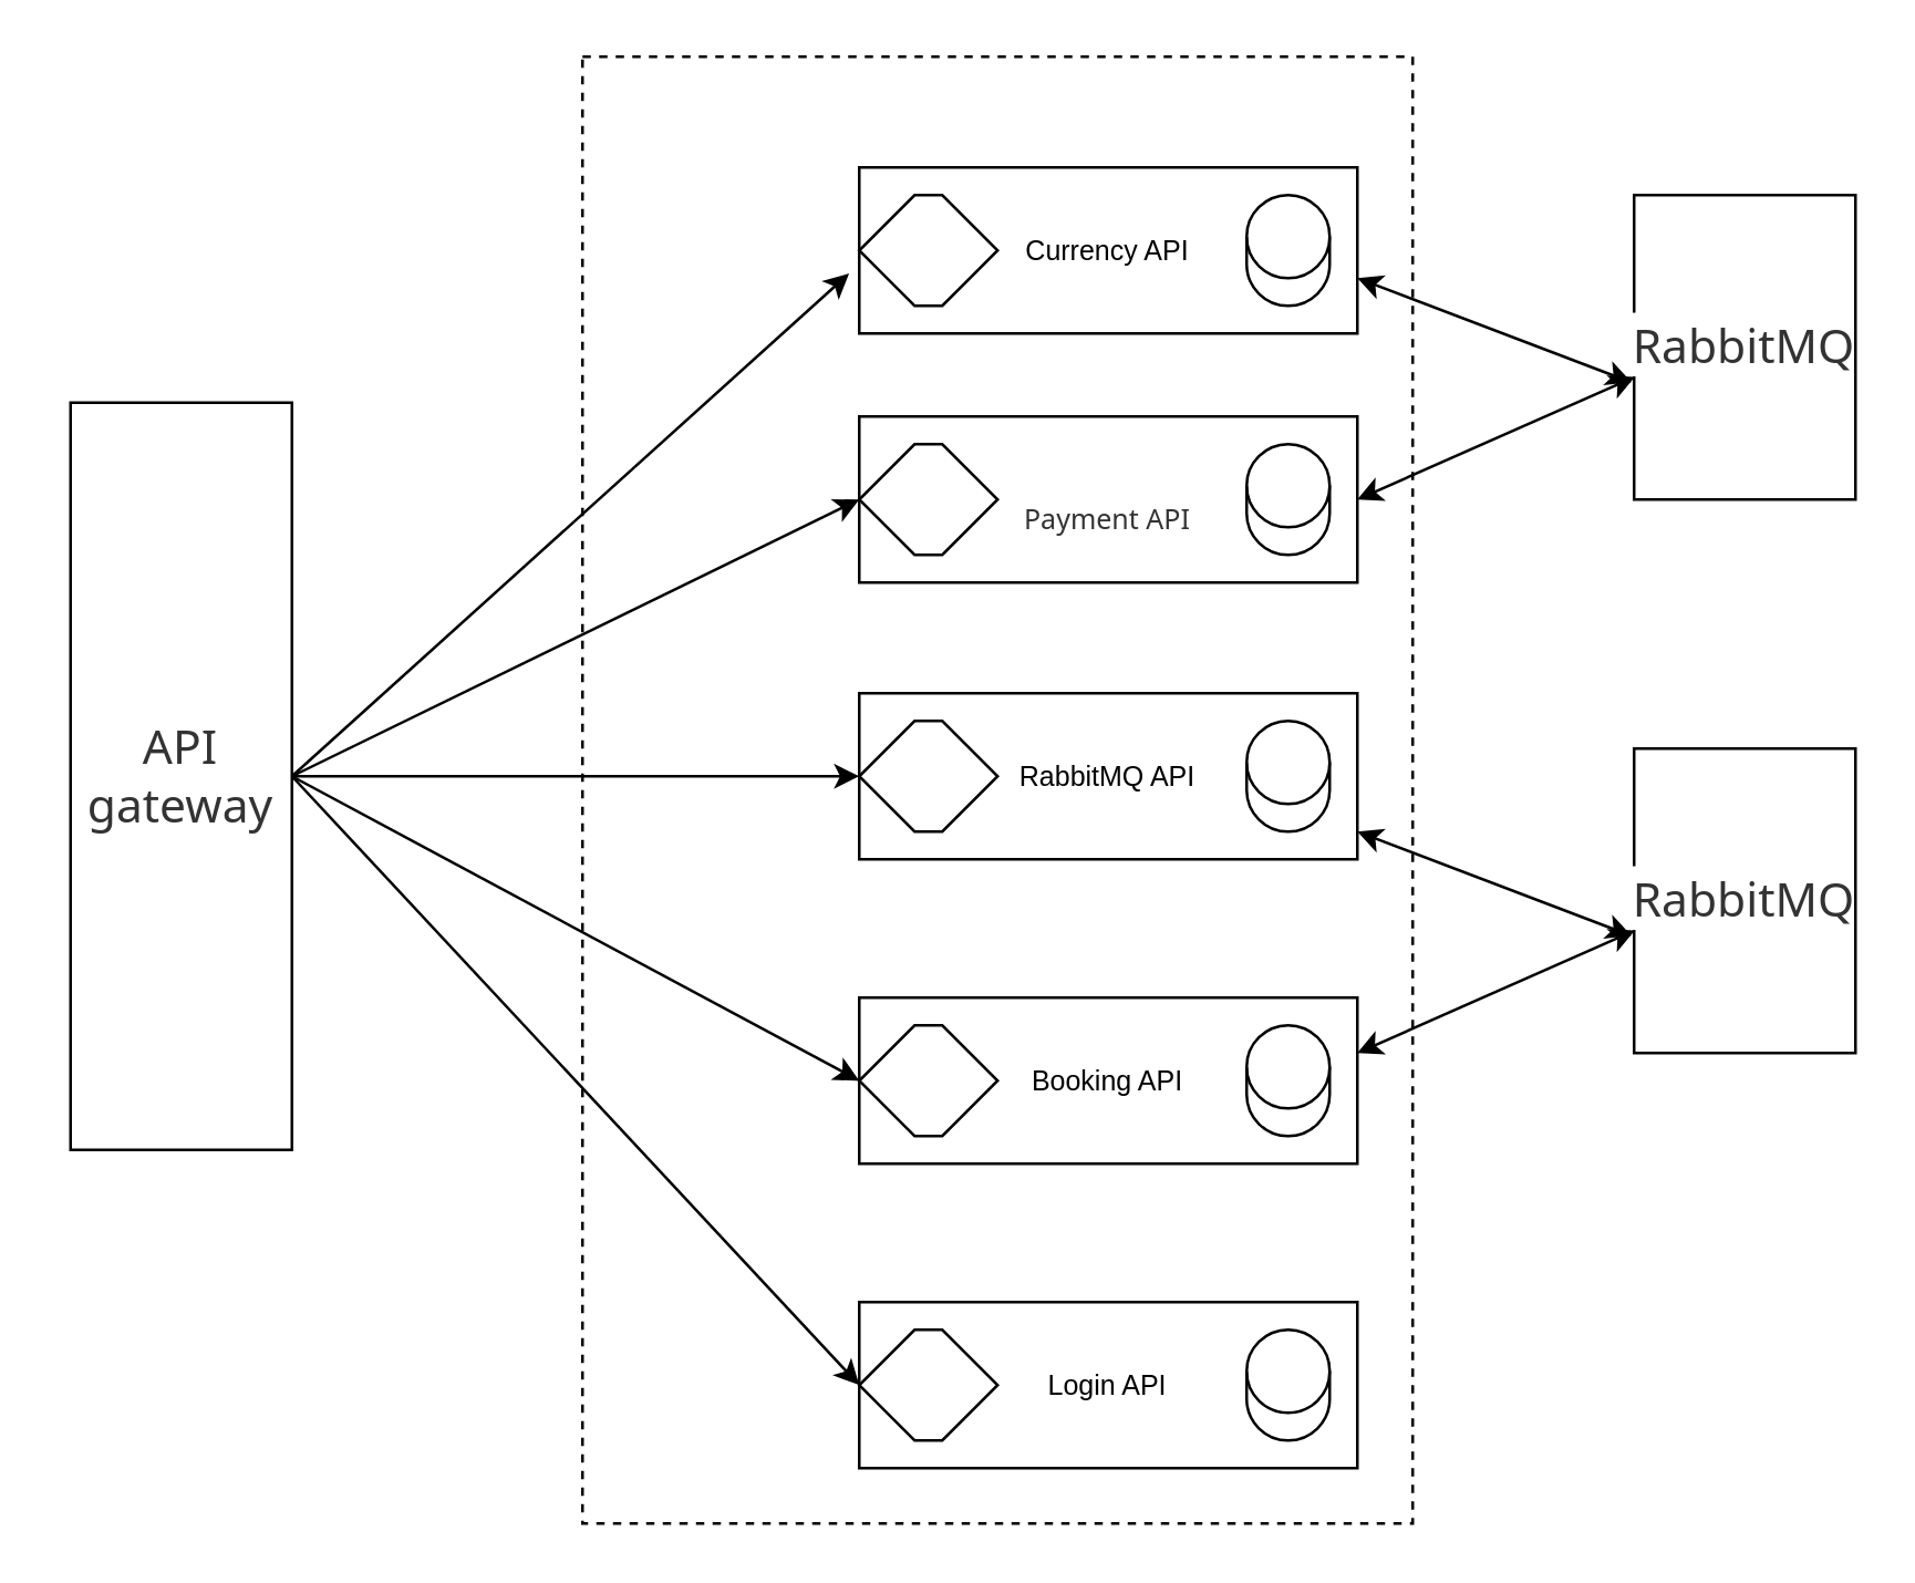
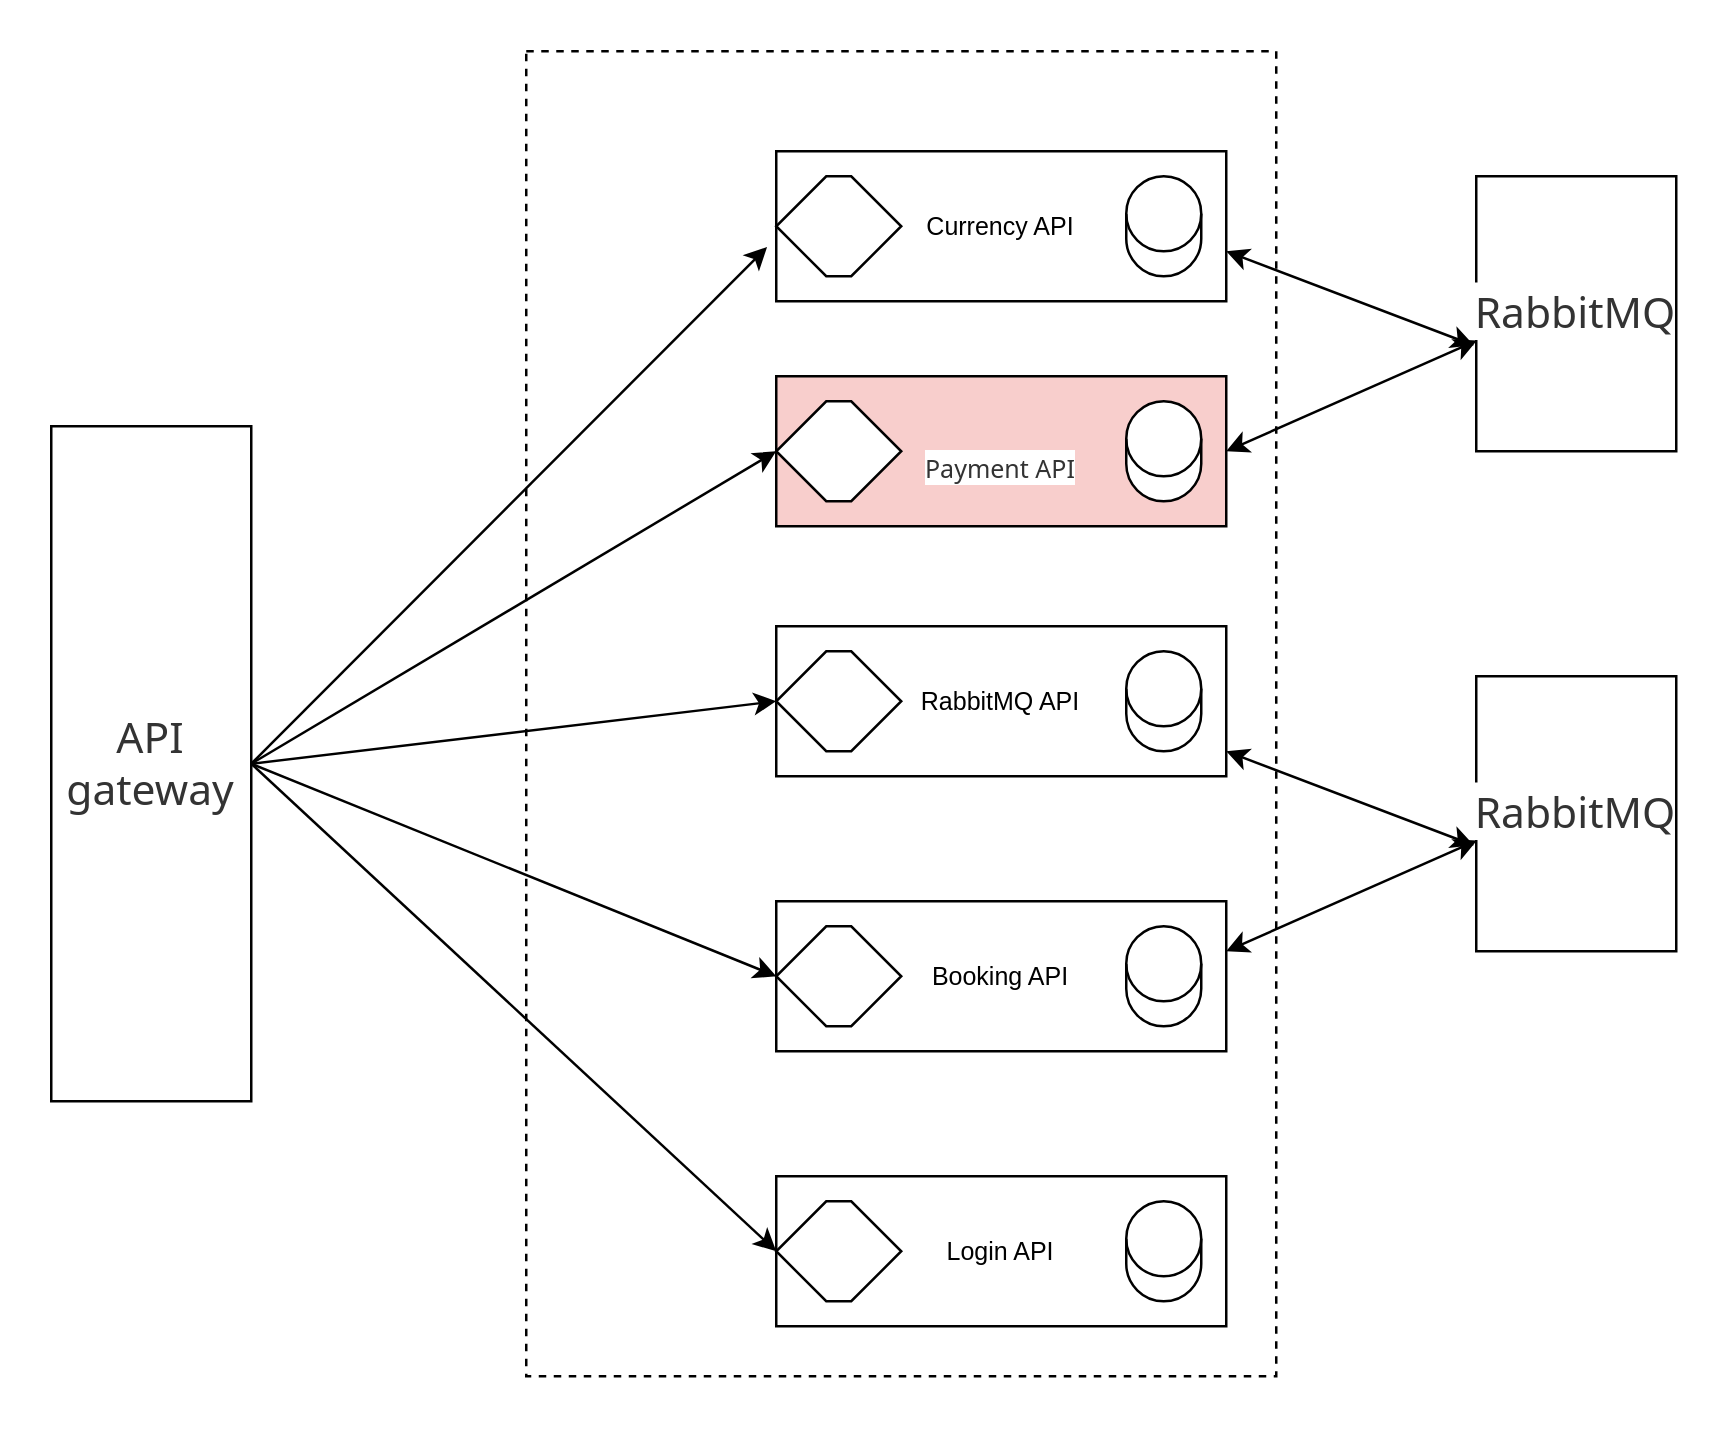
- <mxCell id="13" value="&lt;span style=&quot;background-color: rgb(255 , 255 , 255) ; color: rgb(51 , 51 , 51) ; font-family: &amp;#34;segoe ui&amp;#34; , &amp;#34;segoe wp&amp;#34; , &amp;#34;tahoma&amp;#34; , &amp;#34;arial&amp;#34; , sans-serif&quot;&gt;&lt;br&gt;Payment API&lt;/span&gt;" style="rounded=0;whiteSpace=wrap;html=1;fontSize=10;" parent="1" vertex="1"><mxGeometry x="310" y="150" width="180" height="60" as="geometry" /></mxCell>
+ <mxCell id="13" value="&lt;span style=&quot;background-color: rgb(255 , 255 , 255) ; color: rgb(51 , 51 , 51) ; font-family: &amp;#34;segoe ui&amp;#34; , &amp;#34;segoe wp&amp;#34; , &amp;#34;tahoma&amp;#34; , &amp;#34;arial&amp;#34; , sans-serif&quot;&gt;&lt;br&gt;Payment API&lt;/span&gt;" style="rounded=0;whiteSpace=wrap;html=1;fontSize=10;fillColor=#f8cecc;" parent="1" vertex="1"><mxGeometry x="310" y="150" width="180" height="60" as="geometry" /></mxCell>
- <mxCell id="3" value="&lt;span style=&quot;color: rgb(51 , 51 , 51) ; font-family: &amp;#34;segoe ui&amp;#34; , &amp;#34;segoe wp&amp;#34; , &amp;#34;tahoma&amp;#34; , &amp;#34;arial&amp;#34; , sans-serif ; font-size: 17px ; text-align: left ; background-color: rgb(255 , 255 , 255)&quot;&gt;API gateway&lt;/span&gt;" style="rounded=0;whiteSpace=wrap;html=1;" parent="1" vertex="1"><mxGeometry x="25" y="145" width="80" height="270" as="geometry" /></mxCell>
+ <mxCell id="3" value="&lt;span style=&quot;color: rgb(51 , 51 , 51) ; font-family: &amp;#34;segoe ui&amp;#34; , &amp;#34;segoe wp&amp;#34; , &amp;#34;tahoma&amp;#34; , &amp;#34;arial&amp;#34; , sans-serif ; font-size: 17px ; text-align: left ; background-color: rgb(255 , 255 , 255)&quot;&gt;API gateway&lt;/span&gt;" style="rounded=0;whiteSpace=wrap;html=1;" parent="1" vertex="1"><mxGeometry x="20" y="170" width="80" height="270" as="geometry" /></mxCell>
